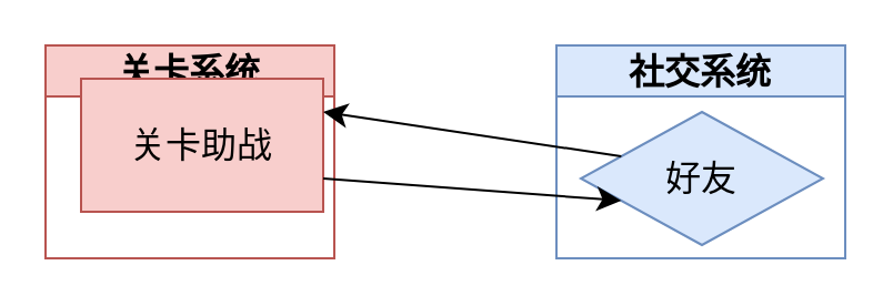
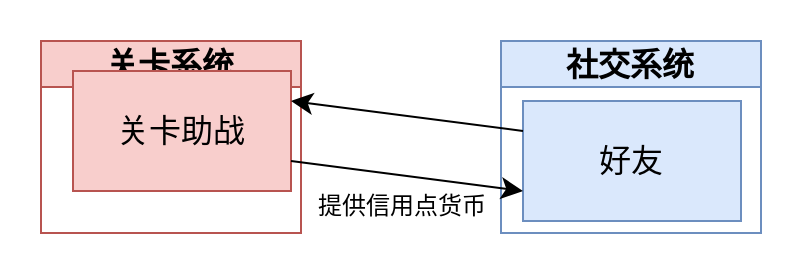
- <mxCell id="5" value="好友" style="rhombus;whiteSpace=wrap;html=1;fontSize=16;fillColor=#dae8fc;strokeColor=#6c8ebf;" parent="4" vertex="1"><mxGeometry x="11" y="30" width="109" height="60" as="geometry" /></mxCell>
+ <mxCell id="5" value="好友" style="rounded=0;whiteSpace=wrap;html=1;fontSize=16;fillColor=#dae8fc;strokeColor=#6c8ebf;" parent="4" vertex="1"><mxGeometry x="11" y="30" width="109" height="60" as="geometry" /></mxCell>
+ <mxCell id="8" value="&lt;font style=&quot;font-size: 12px;&quot;&gt;提供信用点货币&lt;/font&gt;" style="text;html=1;strokeColor=none;fillColor=none;align=center;verticalAlign=middle;whiteSpace=wrap;rounded=0;fontSize=16;" parent="1" vertex="1"><mxGeometry x="155.5" y="86" width="90" height="30" as="geometry" /></mxCell>
